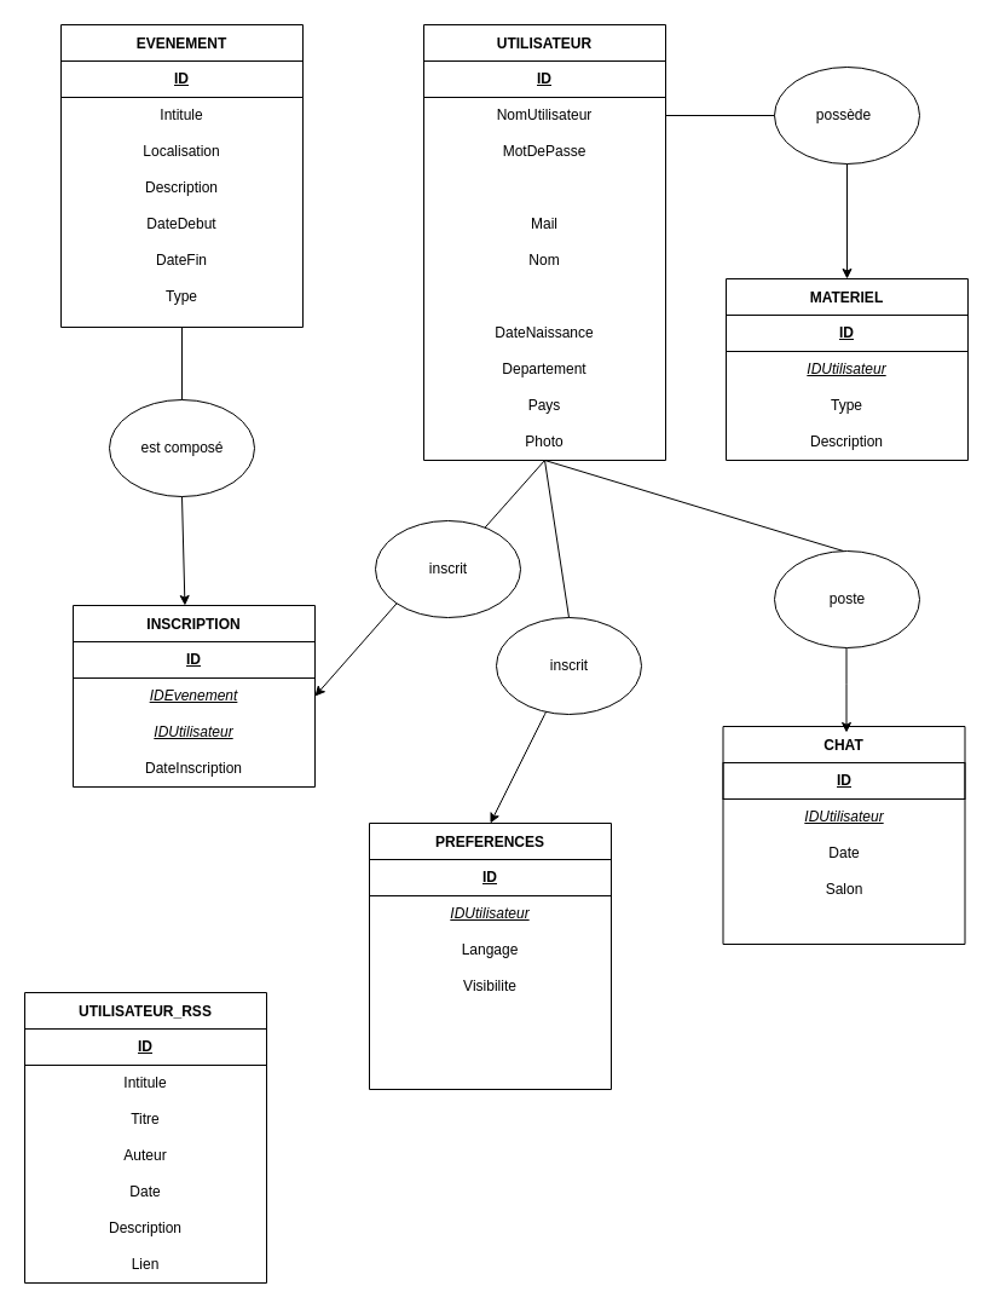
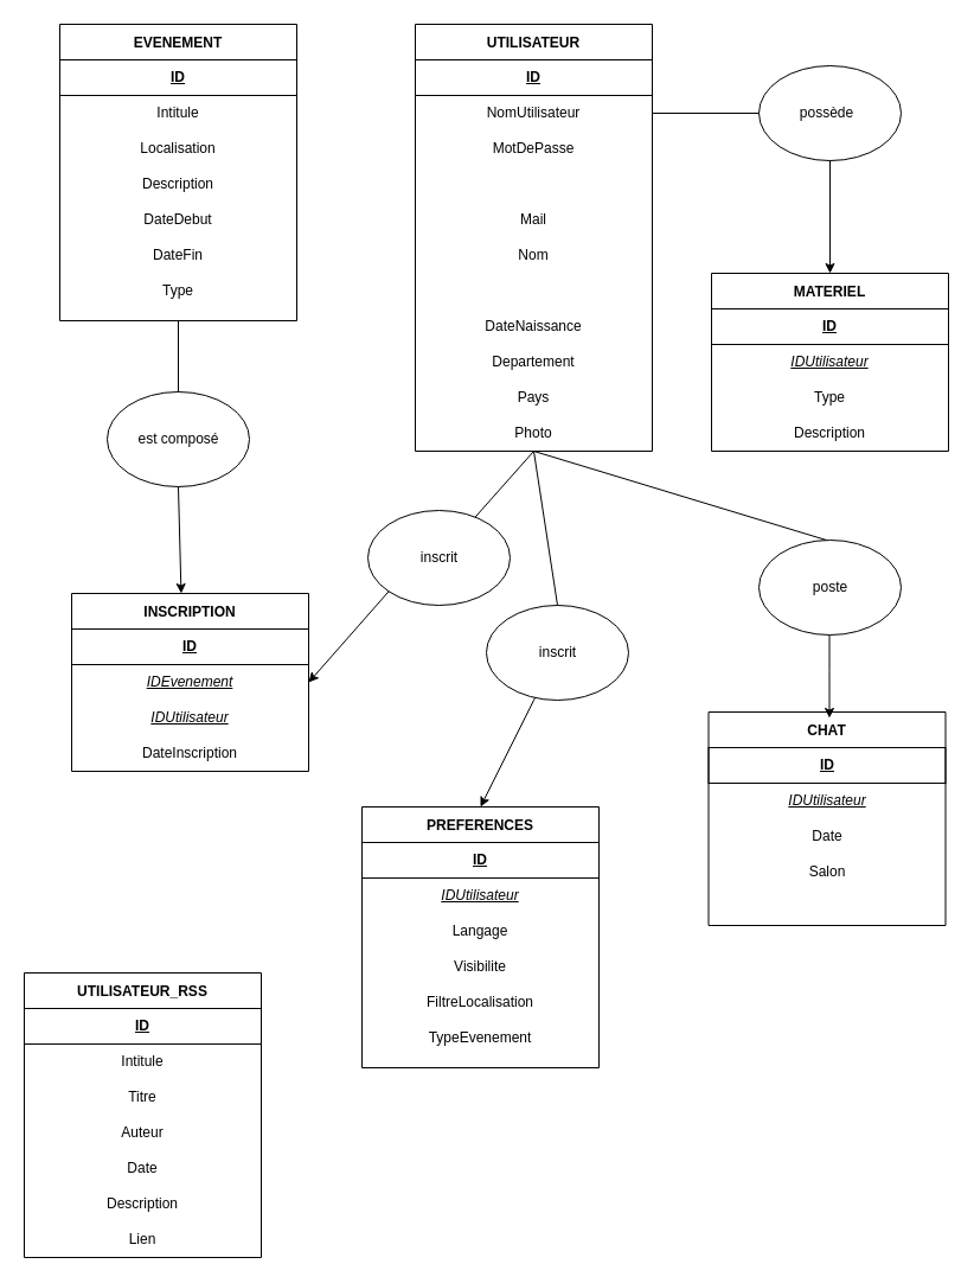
+ <mxCell id="63" value="FiltreLocalisation" style="text;html=1;strokeColor=none;fillColor=none;align=center;verticalAlign=middle;whiteSpace=wrap;rounded=0;" vertex="1" parent="58"><mxGeometry y="150" width="200" height="30" as="geometry" /></mxCell>
+ <mxCell id="64" value="TypeEvenement" style="text;html=1;strokeColor=none;fillColor=none;align=center;verticalAlign=middle;whiteSpace=wrap;rounded=0;" vertex="1" parent="58"><mxGeometry y="180" width="200" height="30" as="geometry" /></mxCell>
